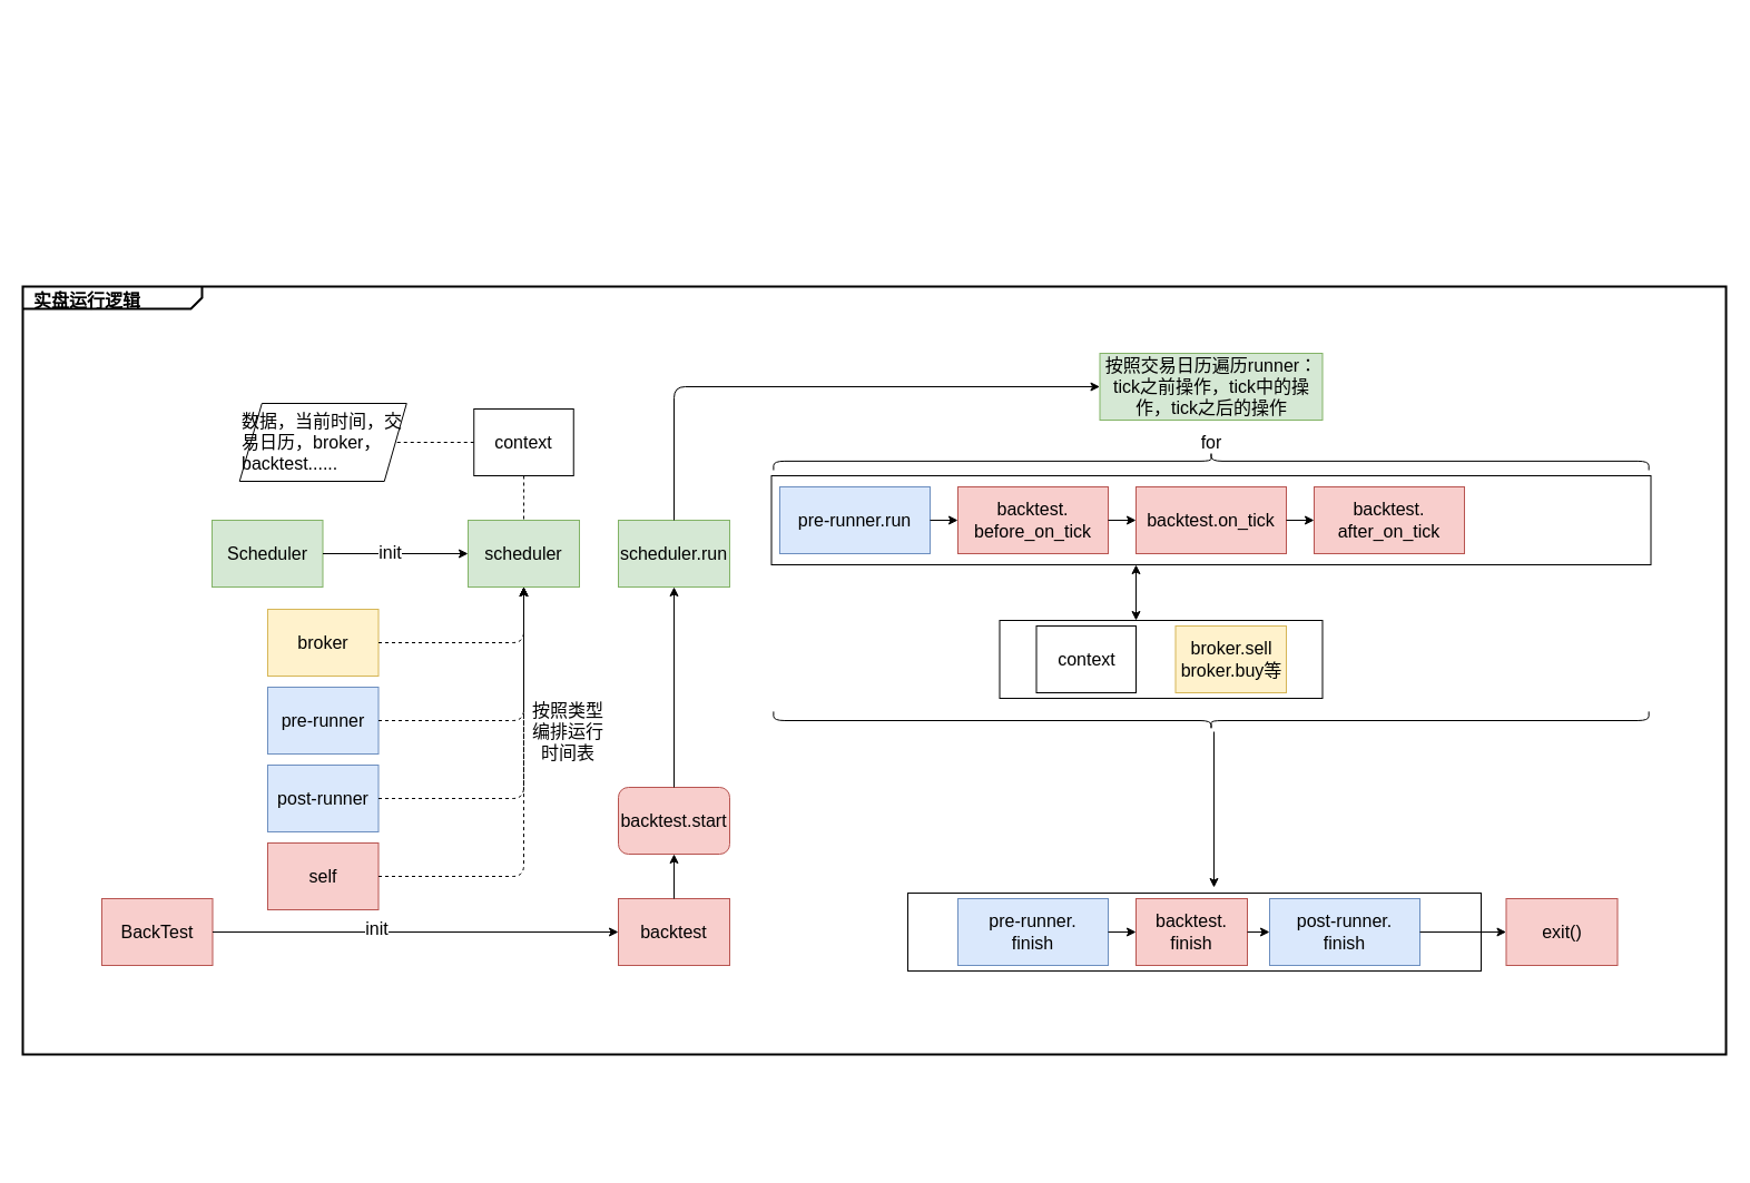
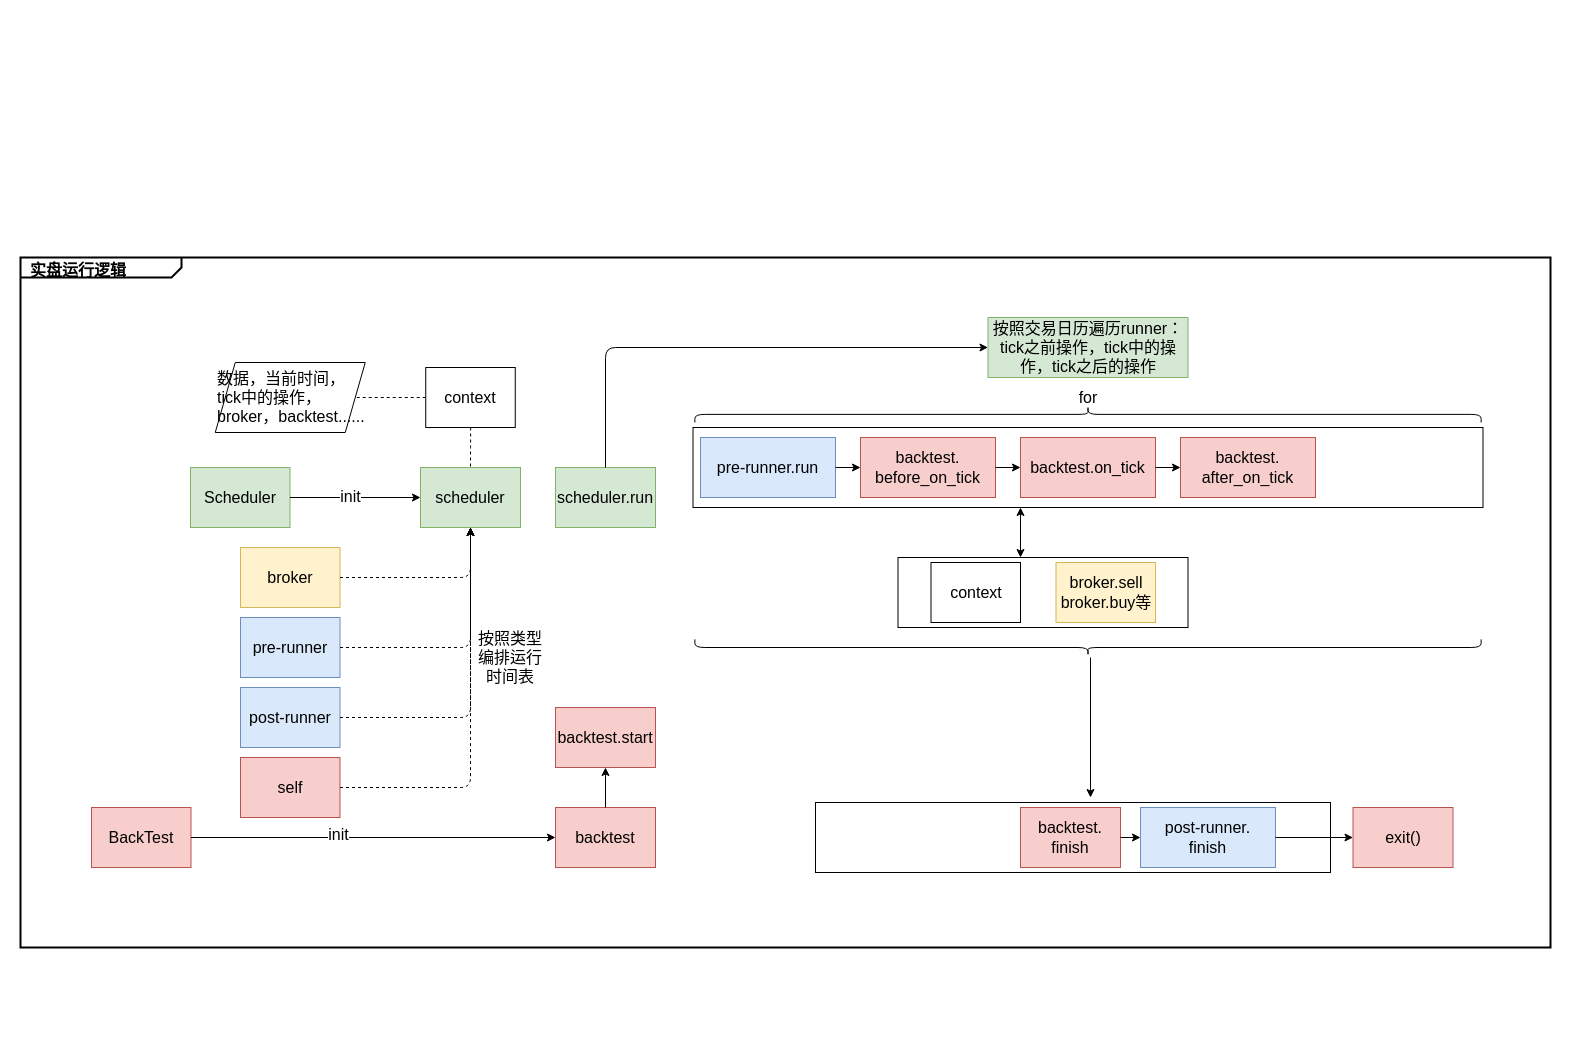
- <mxCell id="53" value="&lt;span&gt;数据，当前时间，交易日历，broker，backtest......&lt;/span&gt;" style="shape=parallelogram;perimeter=parallelogramPerimeter;whiteSpace=wrap;html=1;fixedSize=1;rounded=0;fontSize=16;align=left;" parent="1" vertex="1"><mxGeometry x="214.75" y="362" width="150" height="70" as="geometry" /></mxCell>
+ <mxCell id="53" value="&lt;span&gt;数据，当前时间，tick中的操作，broker，backtest......&lt;/span&gt;" style="shape=parallelogram;perimeter=parallelogramPerimeter;whiteSpace=wrap;html=1;fixedSize=1;rounded=0;fontSize=16;align=left;" parent="1" vertex="1"><mxGeometry x="214.75" y="362" width="150" height="70" as="geometry" /></mxCell>
- <mxCell id="36" value="" style="endArrow=classic;html=1;fontSize=16;" parent="1" source="35" target="34" edge="1"><mxGeometry width="50" height="50" relative="1" as="geometry"><mxPoint x="590" y="657" as="sourcePoint" /><mxPoint x="640" y="607" as="targetPoint" /></mxGeometry></mxCell>
- <mxCell id="35" value="backtest.start" style="whiteSpace=wrap;html=1;fontSize=16;fillColor=#f8cecc;strokeColor=#b85450;rounded=1;" parent="1" vertex="1"><mxGeometry x="555" y="707" width="100" height="60" as="geometry" /></mxCell>
+ <mxCell id="35" value="backtest.start" style="rounded=0;whiteSpace=wrap;html=1;fontSize=16;fillColor=#f8cecc;strokeColor=#b85450;" parent="1" vertex="1"><mxGeometry x="555" y="707" width="100" height="60" as="geometry" /></mxCell>
- <mxCell id="57" value="pre-runner.&lt;br&gt;finish" style="rounded=0;whiteSpace=wrap;html=1;fontSize=16;fillColor=#dae8fc;strokeColor=#6c8ebf;" parent="1" vertex="1"><mxGeometry x="860" y="807" width="135" height="60" as="geometry" /></mxCell>
- <mxCell id="61" value="" style="endArrow=classic;html=1;fontSize=16;" parent="1" source="57" target="56" edge="1"><mxGeometry width="50" height="50" relative="1" as="geometry"><mxPoint x="1090" y="747" as="sourcePoint" /><mxPoint x="1140" y="697" as="targetPoint" /></mxGeometry></mxCell>
